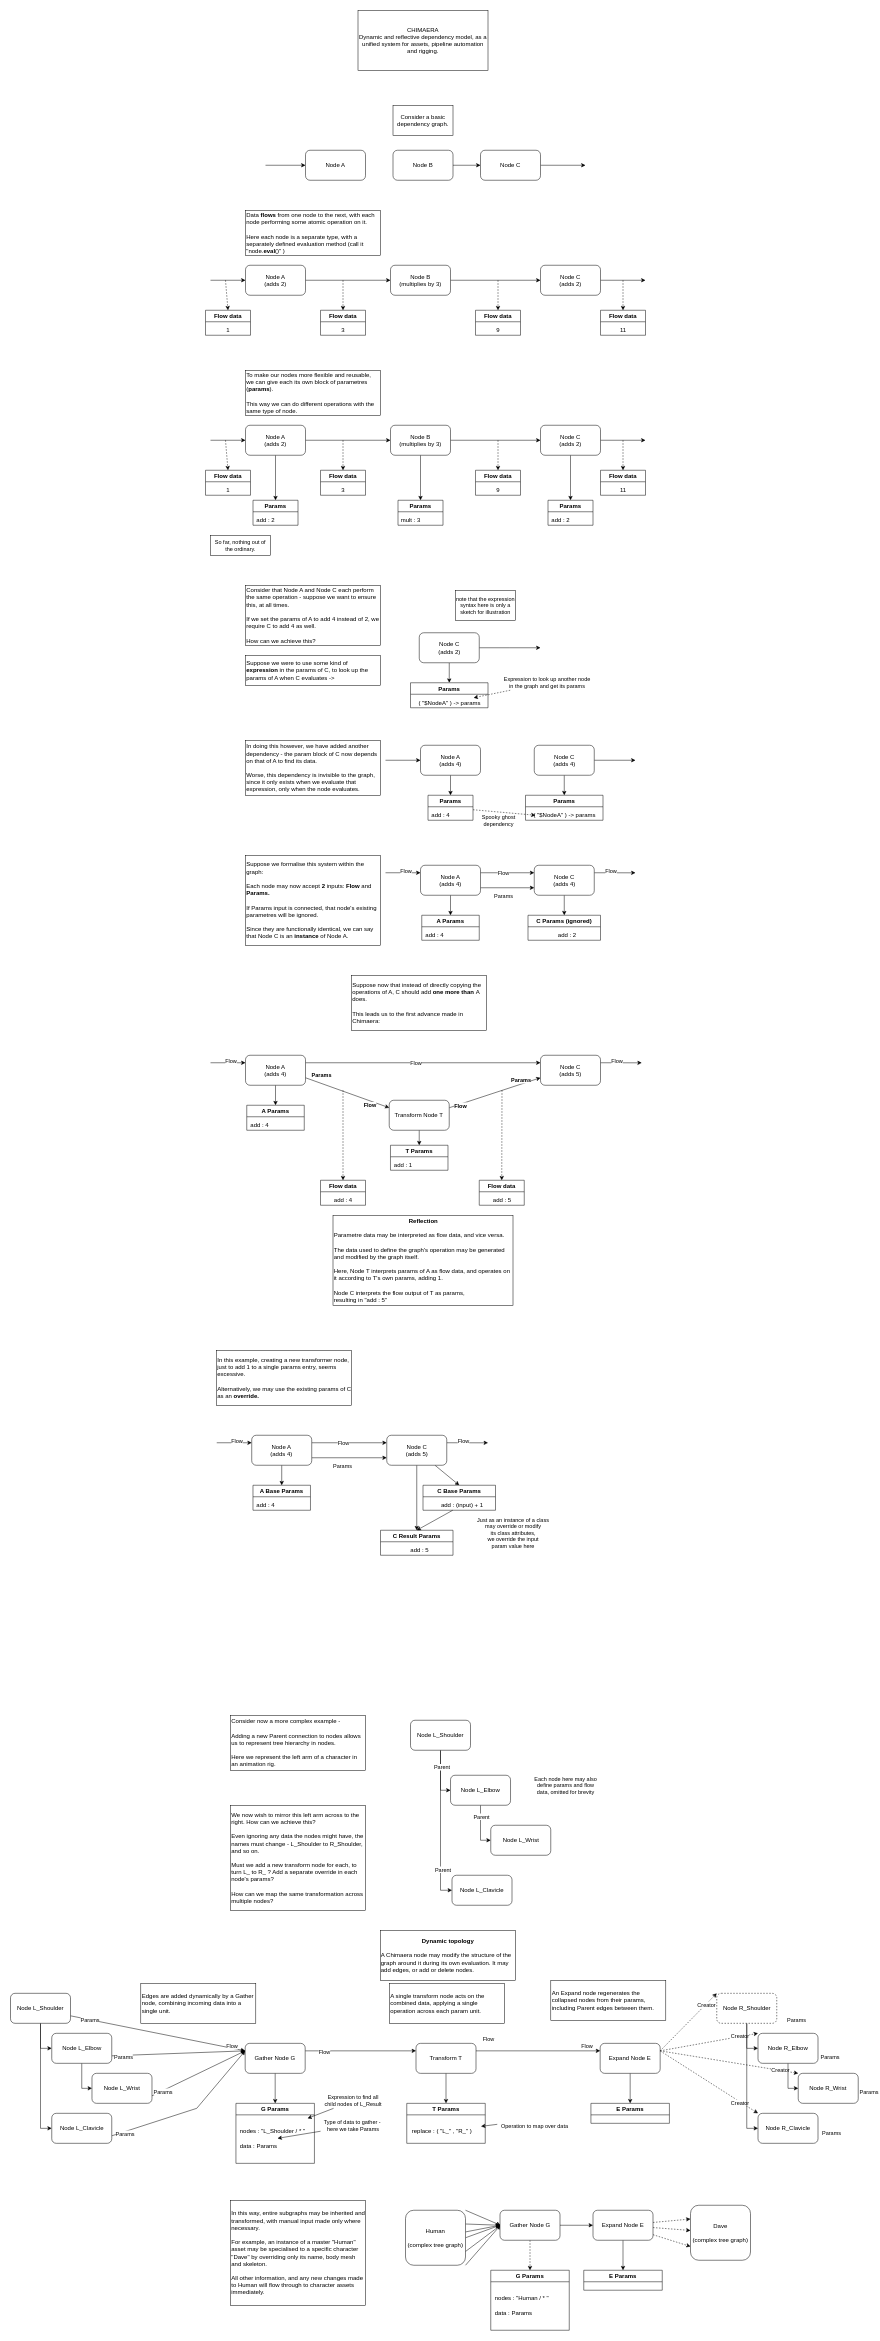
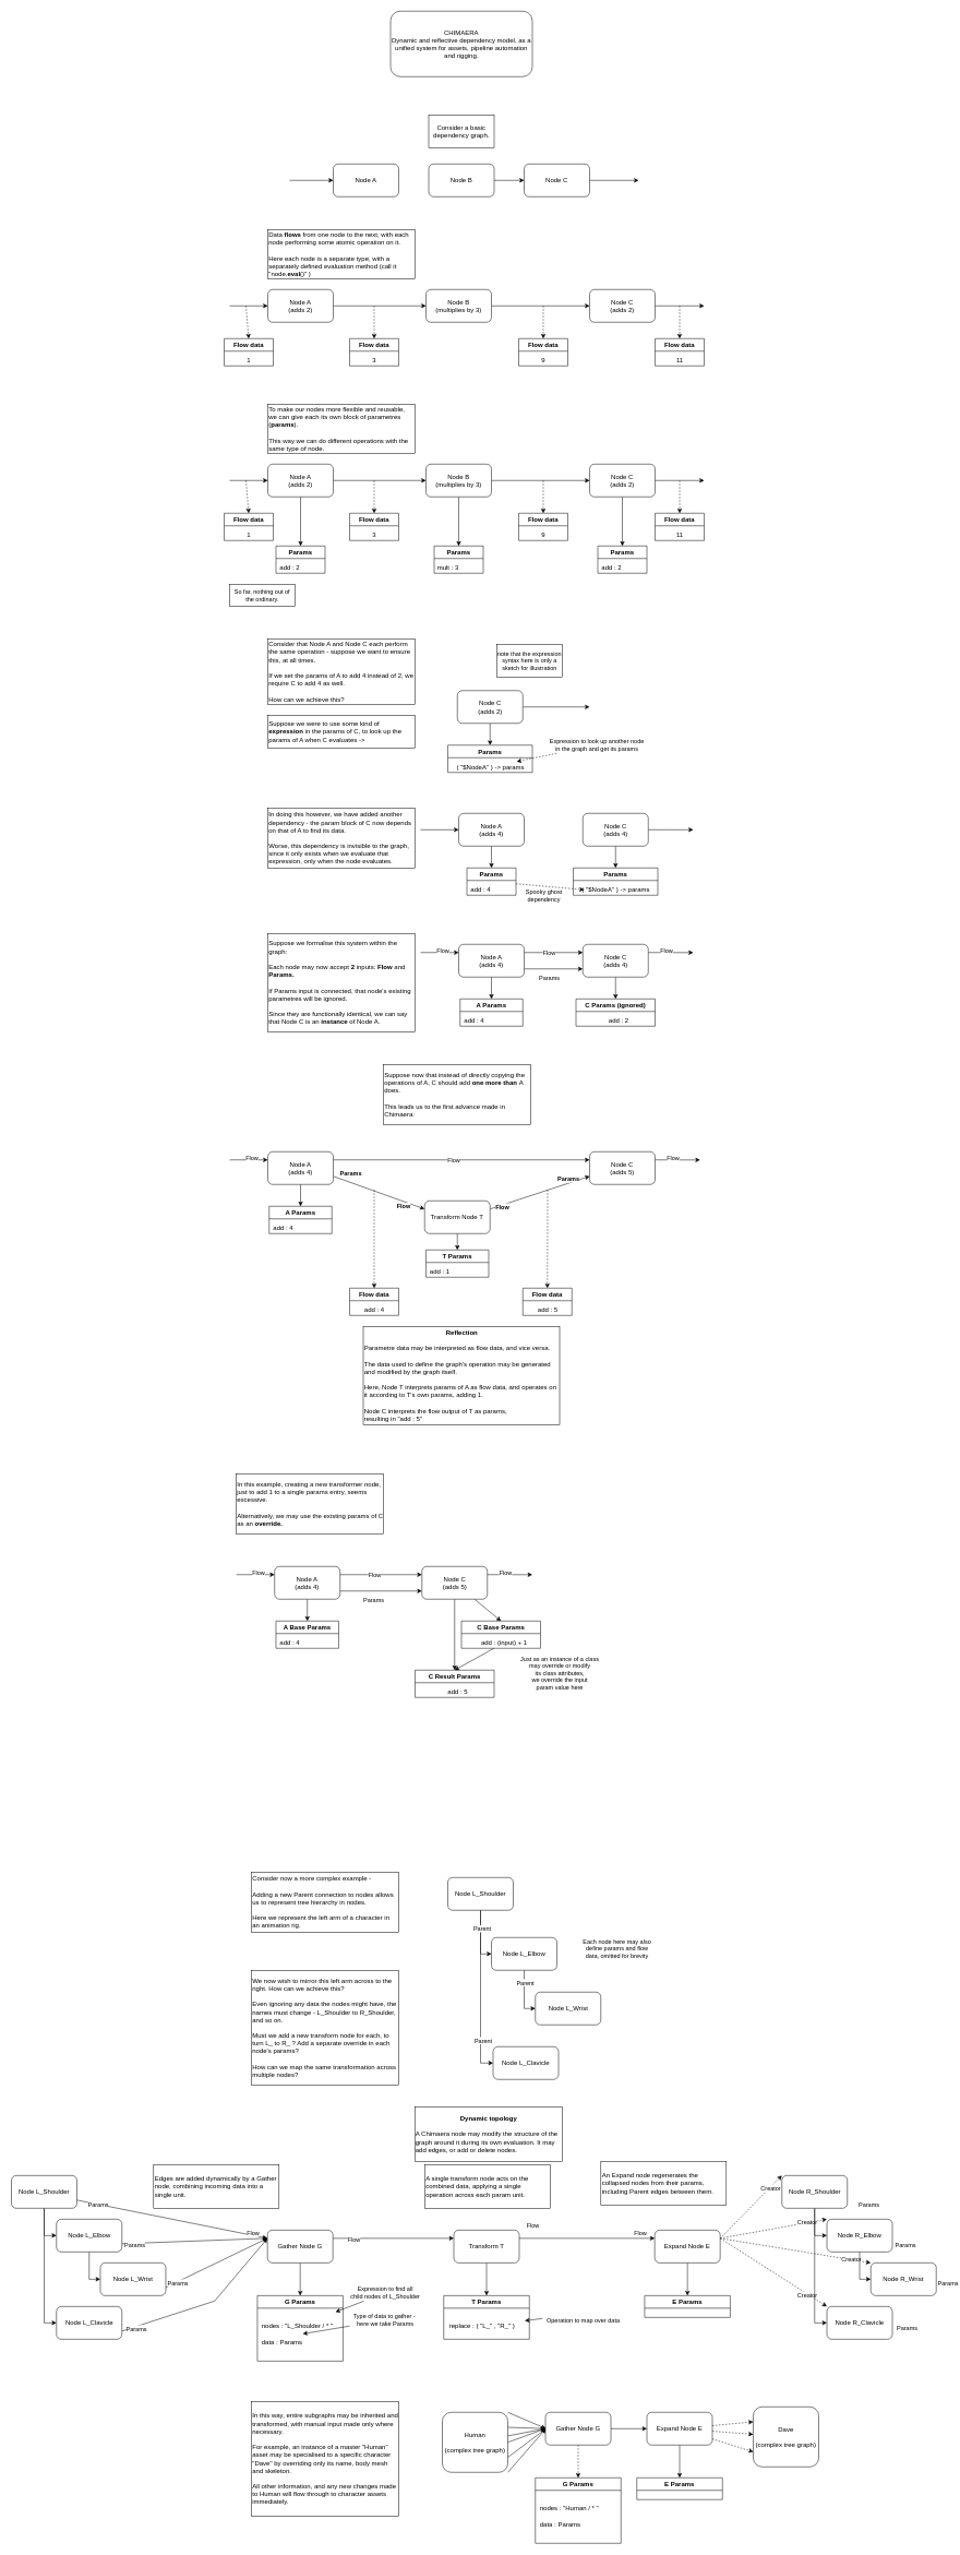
- <mxCell id="2" value="CHIMAERA&lt;br&gt;Dynamic and reflective dependency model, as a unified system for assets, pipeline automation and rigging." style="rounded=0;whiteSpace=wrap;html=1;" vertex="1" parent="1"><mxGeometry x="715" y="20" width="260" height="120" as="geometry" /></mxCell>
+ <mxCell id="2" value="CHIMAERA&lt;br&gt;Dynamic and reflective dependency model, as a unified system for assets, pipeline automation and rigging." style="whiteSpace=wrap;html=1;rounded=1;" vertex="1" parent="1"><mxGeometry x="715" y="20" width="260" height="120" as="geometry" /></mxCell>
- <mxCell id="215" value="Node R_Shoulder" style="rounded=1;whiteSpace=wrap;html=1;dashed=1;" vertex="1" parent="1"><mxGeometry x="1432.5" y="3986.15" width="120" height="60" as="geometry" /></mxCell>
+ <mxCell id="215" value="Node R_Shoulder" style="rounded=1;whiteSpace=wrap;html=1;" vertex="1" parent="1"><mxGeometry x="1432.5" y="3986.15" width="120" height="60" as="geometry" /></mxCell>
- <mxCell id="187" value="Expression to find all &lt;br&gt;child nodes of L_Result" style="text;html=1;align=center;verticalAlign=middle;resizable=0;points=[];autosize=1;strokeColor=none;fillColor=none;fontSize=11;fontFamily=Helvetica;fontColor=default;" vertex="1" parent="1"><mxGeometry x="635.1" y="4186.21" width="140" height="30" as="geometry" /></mxCell>
+ <mxCell id="187" value="Expression to find all &lt;br&gt;child nodes of L_Shoulder" style="text;html=1;align=center;verticalAlign=middle;resizable=0;points=[];autosize=1;strokeColor=none;fillColor=none;fontSize=11;fontFamily=Helvetica;fontColor=default;" vertex="1" parent="1"><mxGeometry x="635.1" y="4186.21" width="140" height="30" as="geometry" /></mxCell>
